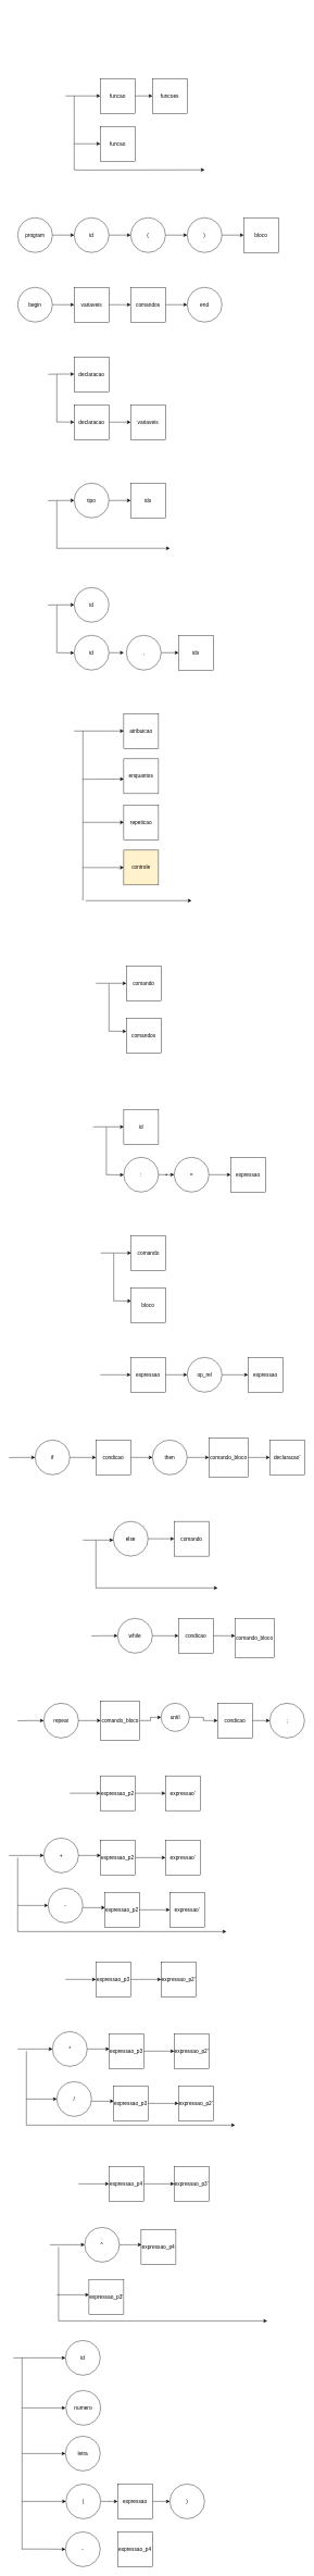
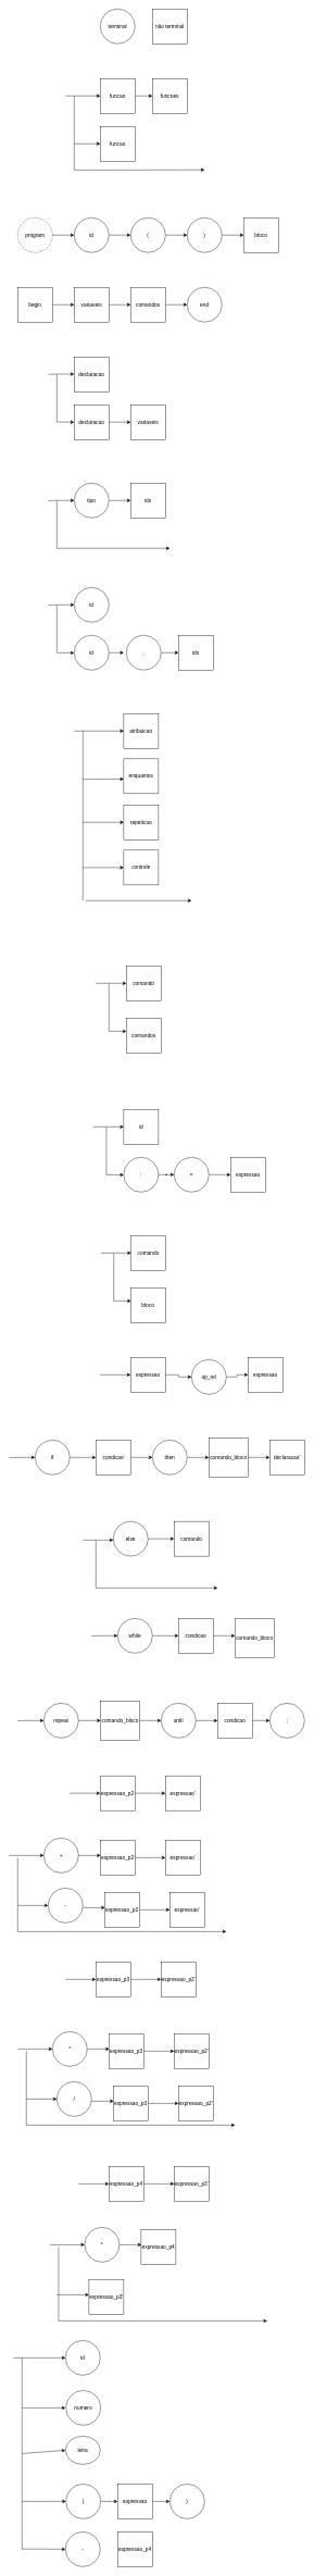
+ <mxCell id="2" value="terminal" style="ellipse;whiteSpace=wrap;html=1;aspect=fixed;" vertex="1" parent="1"><mxGeometry x="230" y="20" width="80" height="80" as="geometry" /></mxCell>
+ <mxCell id="3" value="não terminal" style="whiteSpace=wrap;html=1;aspect=fixed;" vertex="1" parent="1"><mxGeometry x="350" y="20" width="80" height="80" as="geometry" /></mxCell>
- <mxCell id="5" value="program" style="ellipse;whiteSpace=wrap;html=1;aspect=fixed;" vertex="1" parent="1"><mxGeometry x="40" y="500" width="80" height="80" as="geometry" /></mxCell>
+ <mxCell id="5" value="program" style="ellipse;whiteSpace=wrap;html=1;aspect=fixed;dashed=1;" vertex="1" parent="1"><mxGeometry x="40" y="500" width="80" height="80" as="geometry" /></mxCell>
- <mxCell id="22" value="begin" style="ellipse;whiteSpace=wrap;html=1;aspect=fixed;" vertex="1" parent="1"><mxGeometry x="40" y="660" width="80" height="80" as="geometry" /></mxCell>
+ <mxCell id="22" value="begin" style="whiteSpace=wrap;html=1;aspect=fixed;rounded=0;" vertex="1" parent="1"><mxGeometry x="40" y="660" width="80" height="80" as="geometry" /></mxCell>
- <mxCell id="50" value="controle" style="whiteSpace=wrap;html=1;aspect=fixed;fillColor=#fff2cc;" vertex="1" parent="1"><mxGeometry x="284" y="1954" width="80" height="80" as="geometry" /></mxCell>
+ <mxCell id="50" value="controle" style="whiteSpace=wrap;html=1;aspect=fixed;" vertex="1" parent="1"><mxGeometry x="284" y="1954" width="80" height="80" as="geometry" /></mxCell>
- <mxCell id="83" value="op_rel" style="ellipse;whiteSpace=wrap;html=1;aspect=fixed;" vertex="1" parent="1"><mxGeometry x="430" y="3120" width="80" height="80" as="geometry" /></mxCell>
+ <mxCell id="83" value="op_rel" style="ellipse;whiteSpace=wrap;html=1;aspect=fixed;" vertex="1" parent="1"><mxGeometry x="440" y="3125" width="80" height="80" as="geometry" /></mxCell>
- <mxCell id="113" value="until" style="ellipse;whiteSpace=wrap;html=1;aspect=fixed;" vertex="1" parent="1"><mxGeometry x="370" y="3915" width="65" height="65" as="geometry" /></mxCell>
+ <mxCell id="113" value="until" style="ellipse;whiteSpace=wrap;html=1;aspect=fixed;" vertex="1" parent="1"><mxGeometry x="370" y="3915" width="80" height="80" as="geometry" /></mxCell>
- <mxCell id="169" value="letra" style="ellipse;whiteSpace=wrap;html=1;aspect=fixed;" vertex="1" parent="1"><mxGeometry x="150" y="5600" width="80" height="80" as="geometry" /></mxCell>
+ <mxCell id="169" value="letra" style="ellipse;whiteSpace=wrap;html=1;aspect=fixed;" vertex="1" parent="1"><mxGeometry x="150" y="5600" width="80" height="65" as="geometry" /></mxCell>
